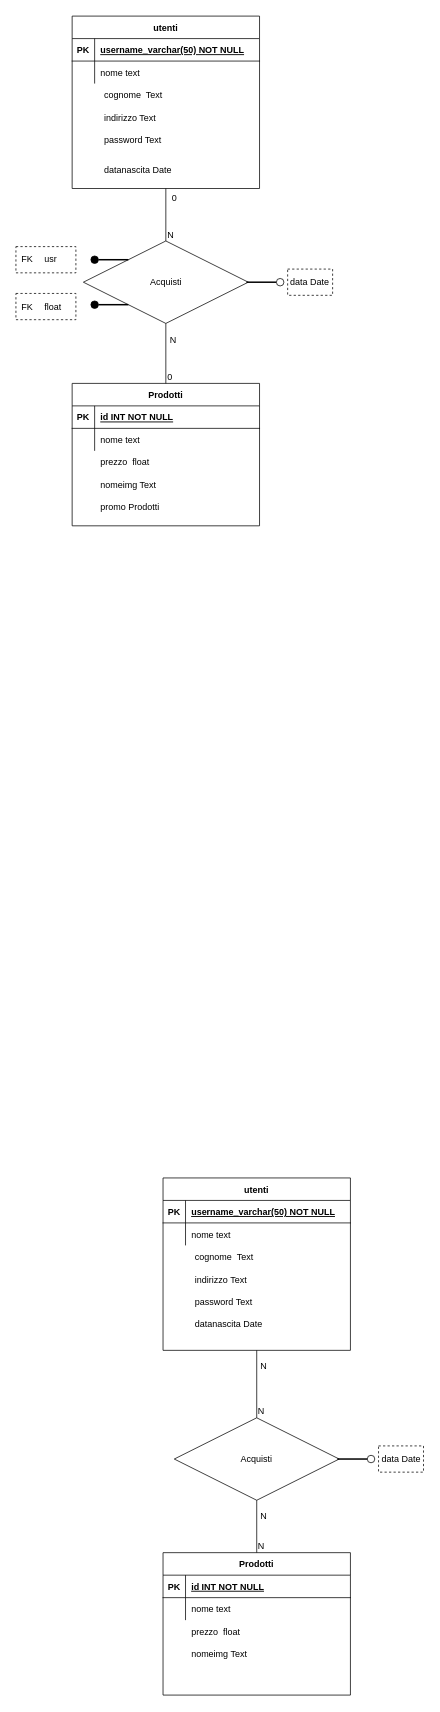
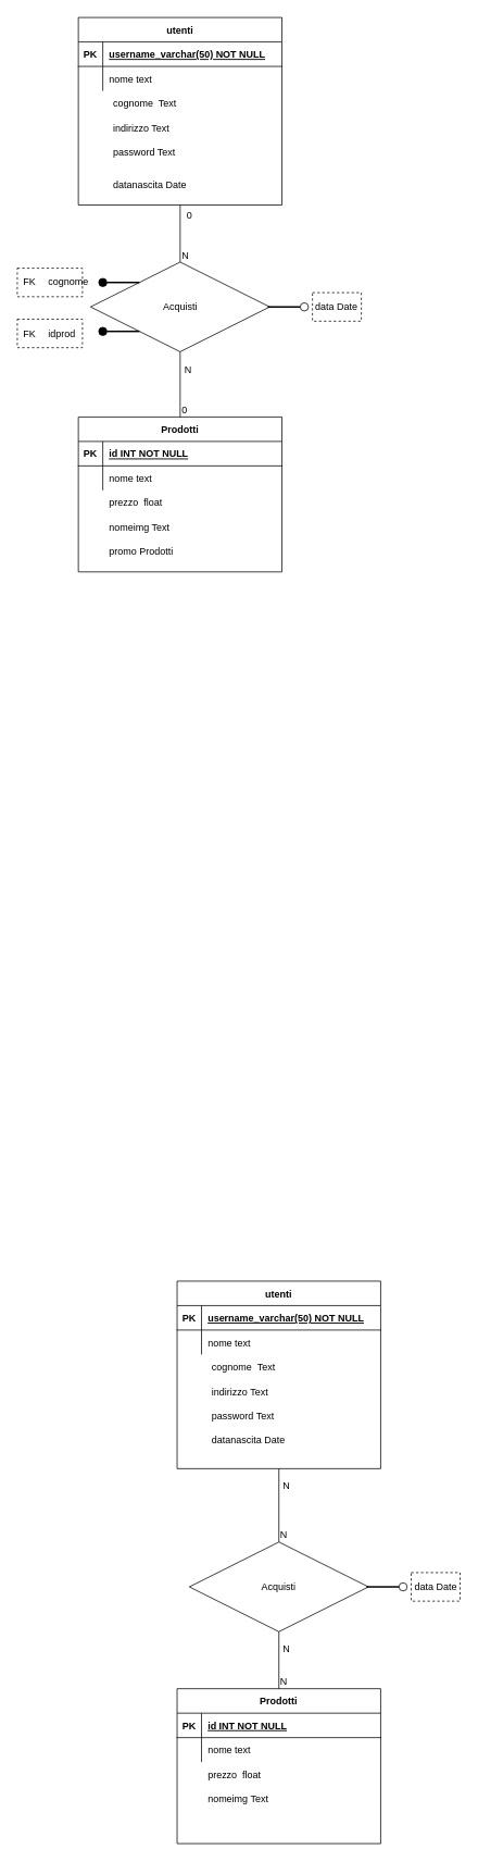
- <mxCell id="76" value="usr" style="shape=partialRectangle;connectable=0;fillColor=none;top=0;left=0;bottom=0;right=0;align=left;spacingLeft=6;fontStyle=0;overflow=hidden;whiteSpace=wrap;html=1;" vertex="1" parent="74"><mxGeometry x="30" width="150" height="30" as="geometry"><mxRectangle width="150" height="30" as="alternateBounds" /></mxGeometry></mxCell>
+ <mxCell id="76" value="cognome" style="shape=partialRectangle;connectable=0;fillColor=none;top=0;left=0;bottom=0;right=0;align=left;spacingLeft=6;fontStyle=0;overflow=hidden;whiteSpace=wrap;html=1;" vertex="1" parent="74"><mxGeometry x="30" width="150" height="30" as="geometry"><mxRectangle width="150" height="30" as="alternateBounds" /></mxGeometry></mxCell>
- <mxCell id="81" value="float" style="shape=partialRectangle;connectable=0;fillColor=none;top=0;left=0;bottom=0;right=0;align=left;spacingLeft=6;fontStyle=0;overflow=hidden;whiteSpace=wrap;html=1;" vertex="1" parent="79"><mxGeometry x="30" width="150" height="30" as="geometry"><mxRectangle width="150" height="30" as="alternateBounds" /></mxGeometry></mxCell>
+ <mxCell id="81" value="idprod" style="shape=partialRectangle;connectable=0;fillColor=none;top=0;left=0;bottom=0;right=0;align=left;spacingLeft=6;fontStyle=0;overflow=hidden;whiteSpace=wrap;html=1;" vertex="1" parent="79"><mxGeometry x="30" width="150" height="30" as="geometry"><mxRectangle width="150" height="30" as="alternateBounds" /></mxGeometry></mxCell>
